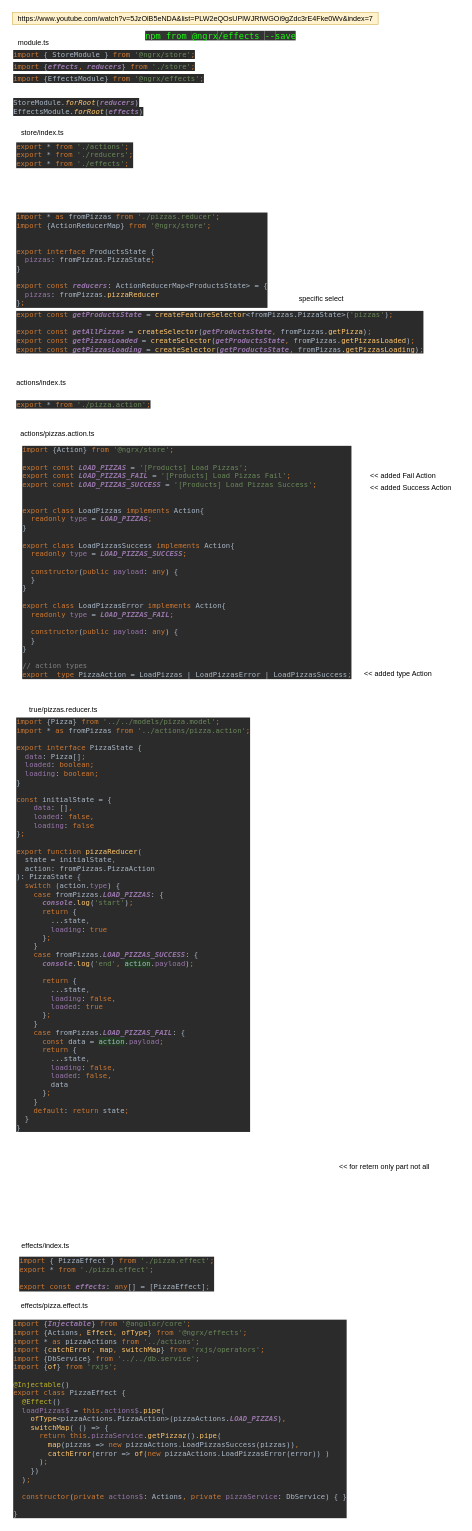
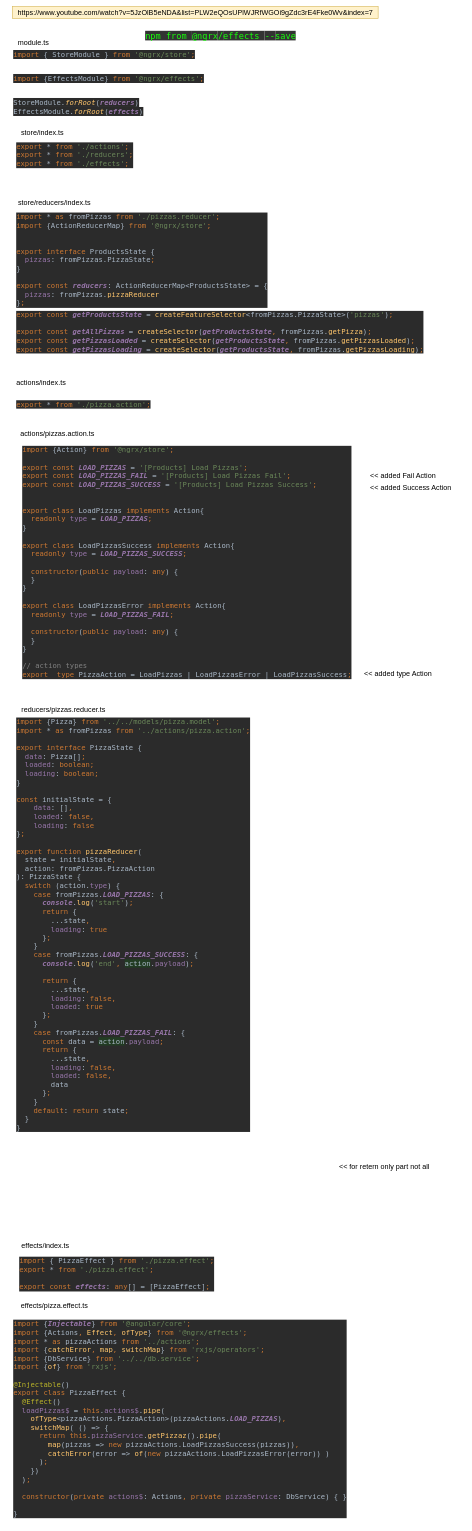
- <mxCell id="7" value="https://www.youtube.com/watch?v=5JzOlB5eNDA&amp;amp;list=PLW2eQOsUPlWJRfWGOi9gZdc3rE4Fke0Wv&amp;amp;index=7" style="text;html=1;align=center;verticalAlign=middle;resizable=0;points=[];autosize=1;fillColor=#fff2cc;strokeColor=#d6b656;" parent="1" vertex="1"><mxGeometry x="20" y="20" width="610" height="20" as="geometry" /></mxCell>
+ <mxCell id="7" value="https://www.youtube.com/watch?v=5JzOlB5eNDA&amp;amp;list=PLW2eQOsUPlWJRfWGOi9gZdc3rE4Fke0Wv&amp;amp;index=7" style="text;html=1;align=center;verticalAlign=middle;resizable=0;points=[];autosize=1;fillColor=#fff2cc;strokeColor=#d6b656;" parent="1" vertex="1"><mxGeometry x="20" y="10" width="610" height="20" as="geometry" /></mxCell>
- <mxCell id="25" value="&lt;pre style=&quot;background-color: #2b2b2b ; color: #a9b7c6 ; font-family: &amp;quot;jetbrains mono&amp;quot; , monospace ; font-size: 9 8pt&quot;&gt;&lt;span style=&quot;color: #cc7832&quot;&gt;import &lt;/span&gt;{&lt;span style=&quot;color: #9876aa ; font-weight: bold ; font-style: italic&quot;&gt;effects&lt;/span&gt;&lt;span style=&quot;color: #cc7832&quot;&gt;, &lt;/span&gt;&lt;span style=&quot;color: #9876aa ; font-weight: bold ; font-style: italic&quot;&gt;reducers&lt;/span&gt;} &lt;span style=&quot;color: #cc7832&quot;&gt;from &lt;/span&gt;&lt;span style=&quot;color: #6a8759&quot;&gt;'./store'&lt;/span&gt;&lt;span style=&quot;color: #cc7832&quot;&gt;;&lt;/span&gt;&lt;/pre&gt;" style="text;whiteSpace=wrap;html=1;verticalAlign=middle;" parent="1" vertex="1"><mxGeometry x="20" y="100" width="330" height="20" as="geometry" /></mxCell>
+ <mxCell id="12" value="store/reducers/index.ts" style="text;html=1;align=center;verticalAlign=middle;resizable=0;points=[];autosize=1;" parent="1" vertex="1"><mxGeometry x="20" y="328" width="140" height="20" as="geometry" /></mxCell>
- <mxCell id="16" value="specific select" style="text;html=1;align=center;verticalAlign=middle;resizable=0;points=[];autosize=1;" parent="1" vertex="1"><mxGeometry x="490" y="488" width="90" height="20" as="geometry" /></mxCell>
- <mxCell id="8" value="true/pizzas.reducer.ts" style="text;html=1;align=center;verticalAlign=middle;resizable=0;points=[];autosize=1;" parent="1" vertex="1"><mxGeometry x="25" y="1172" width="160" height="20" as="geometry" /></mxCell>
+ <mxCell id="8" value="reducers/pizzas.reducer.ts" style="text;html=1;align=center;verticalAlign=middle;resizable=0;points=[];autosize=1;" parent="1" vertex="1"><mxGeometry x="25" y="1172" width="160" height="20" as="geometry" /></mxCell>
